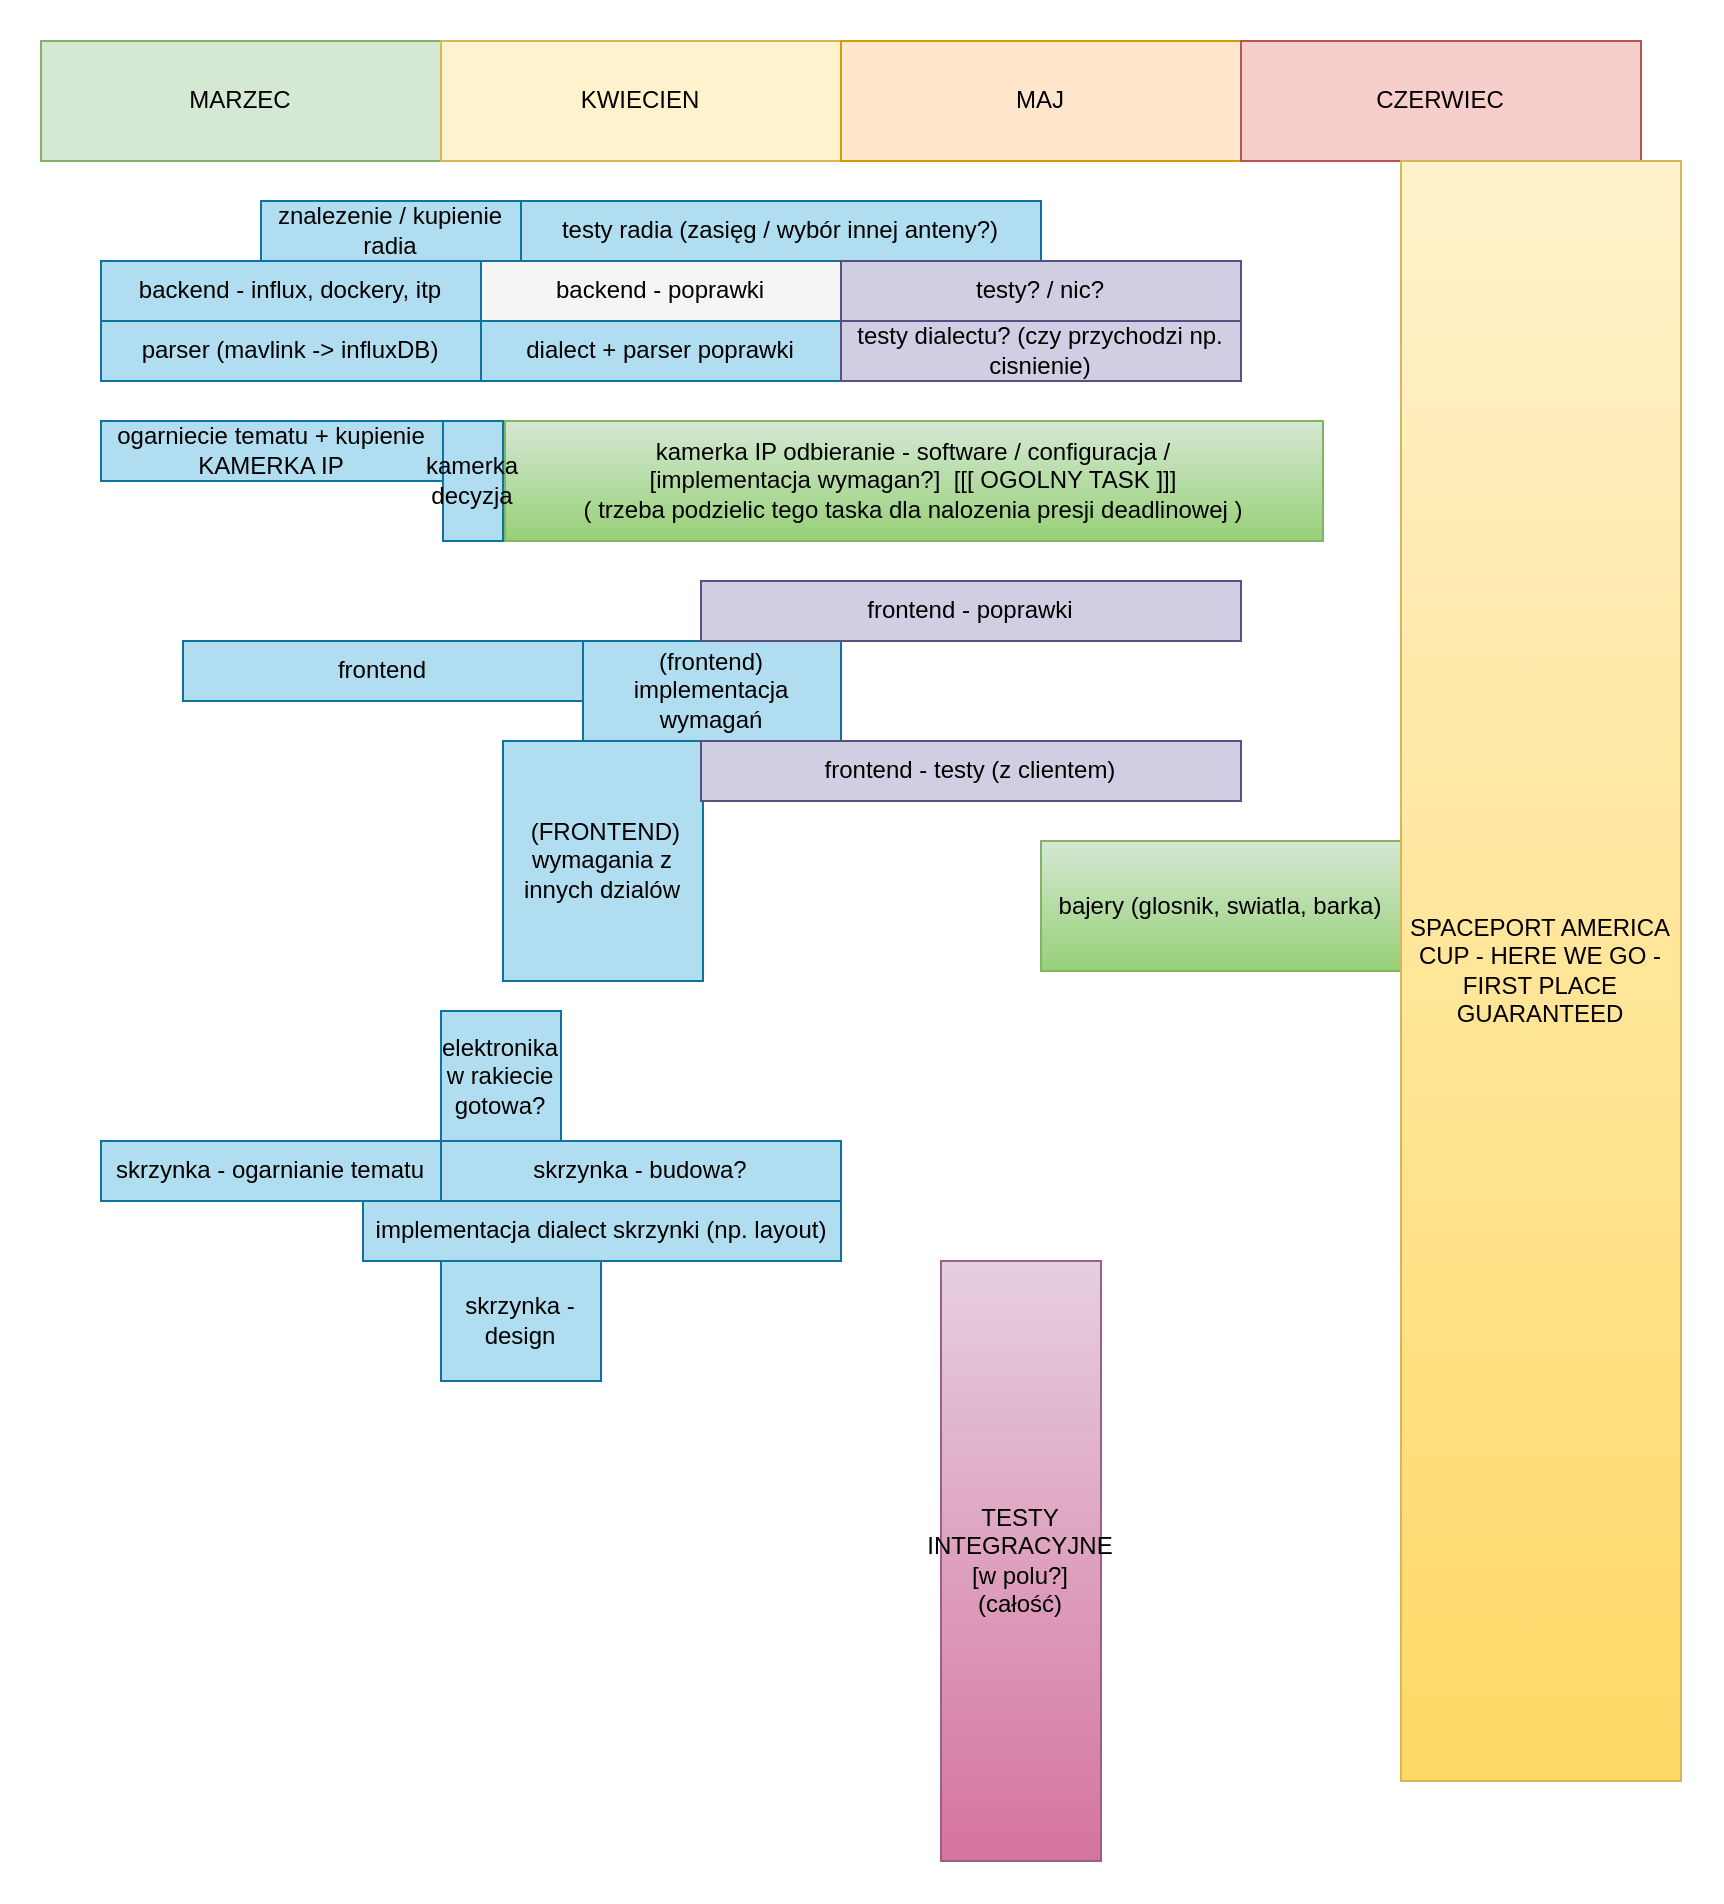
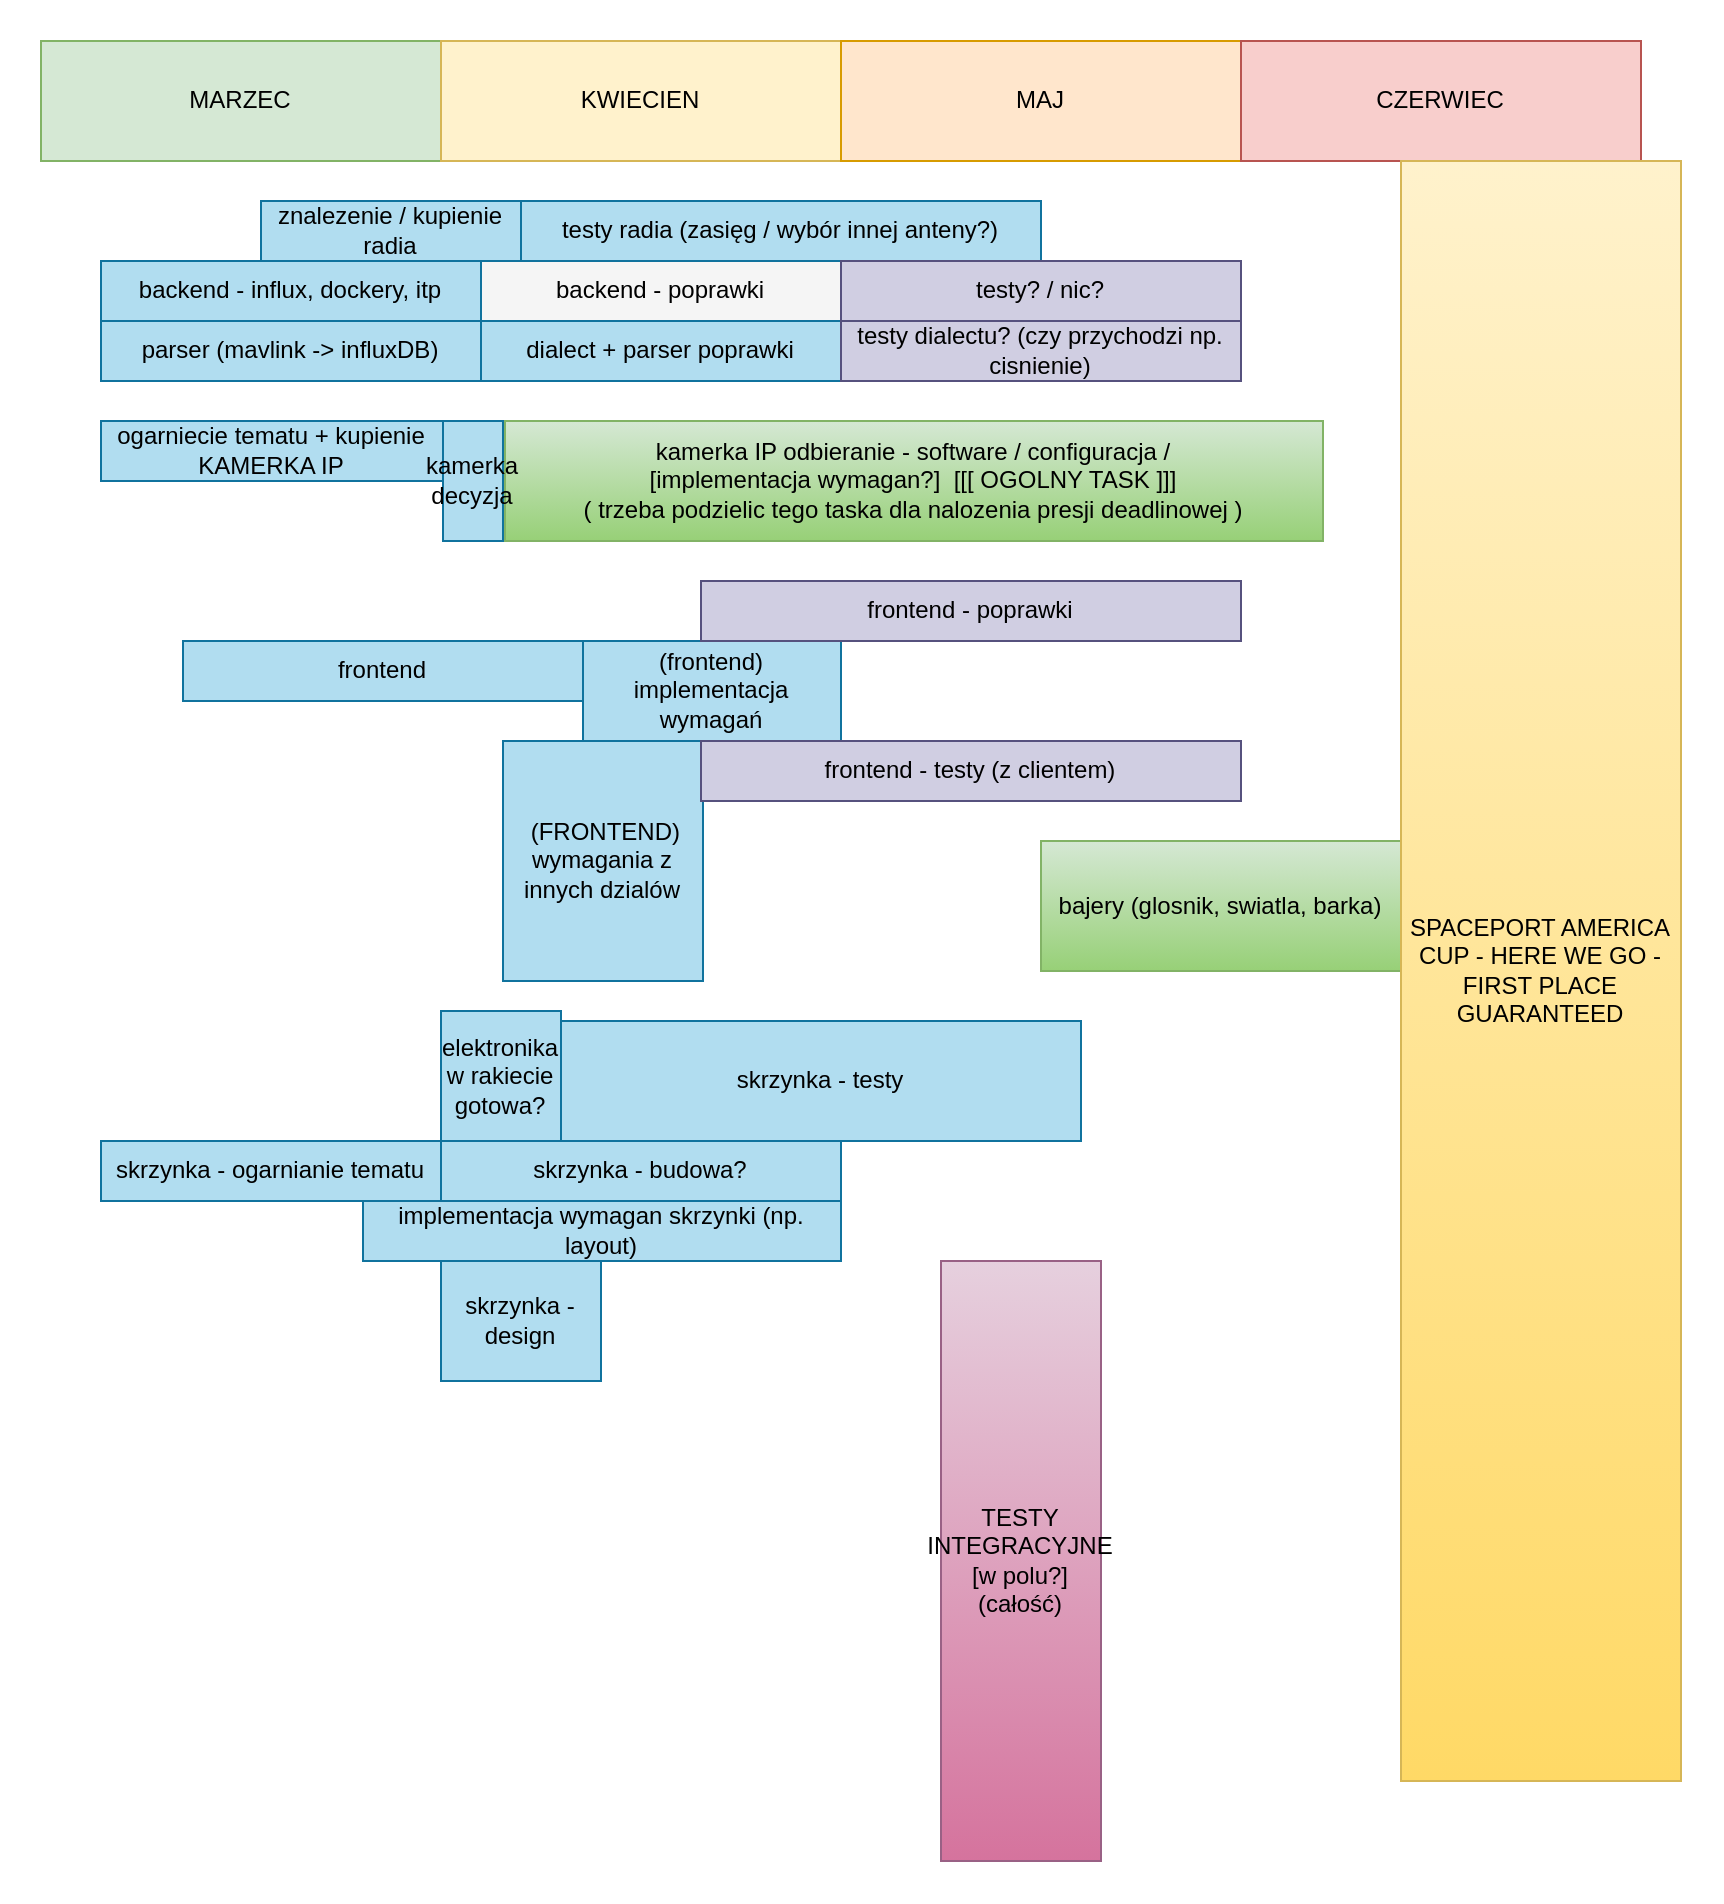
+ <mxCell id="19" value="skrzynka - testy" style="rounded=0;whiteSpace=wrap;html=1;fillColor=#b1ddf0;strokeColor=#10739e;" vertex="1" parent="1"><mxGeometry x="280" y="510" width="260" height="60" as="geometry" /></mxCell>
- <mxCell id="11" value="implementacja dialect skrzynki (np. layout)" style="rounded=0;whiteSpace=wrap;html=1;fillColor=#b1ddf0;strokeColor=#10739e;" vertex="1" parent="1"><mxGeometry x="181" y="600" width="239" height="30" as="geometry" /></mxCell>
+ <mxCell id="11" value="implementacja wymagan skrzynki (np. layout)" style="rounded=0;whiteSpace=wrap;html=1;fillColor=#b1ddf0;strokeColor=#10739e;" vertex="1" parent="1"><mxGeometry x="181" y="600" width="239" height="30" as="geometry" /></mxCell>
